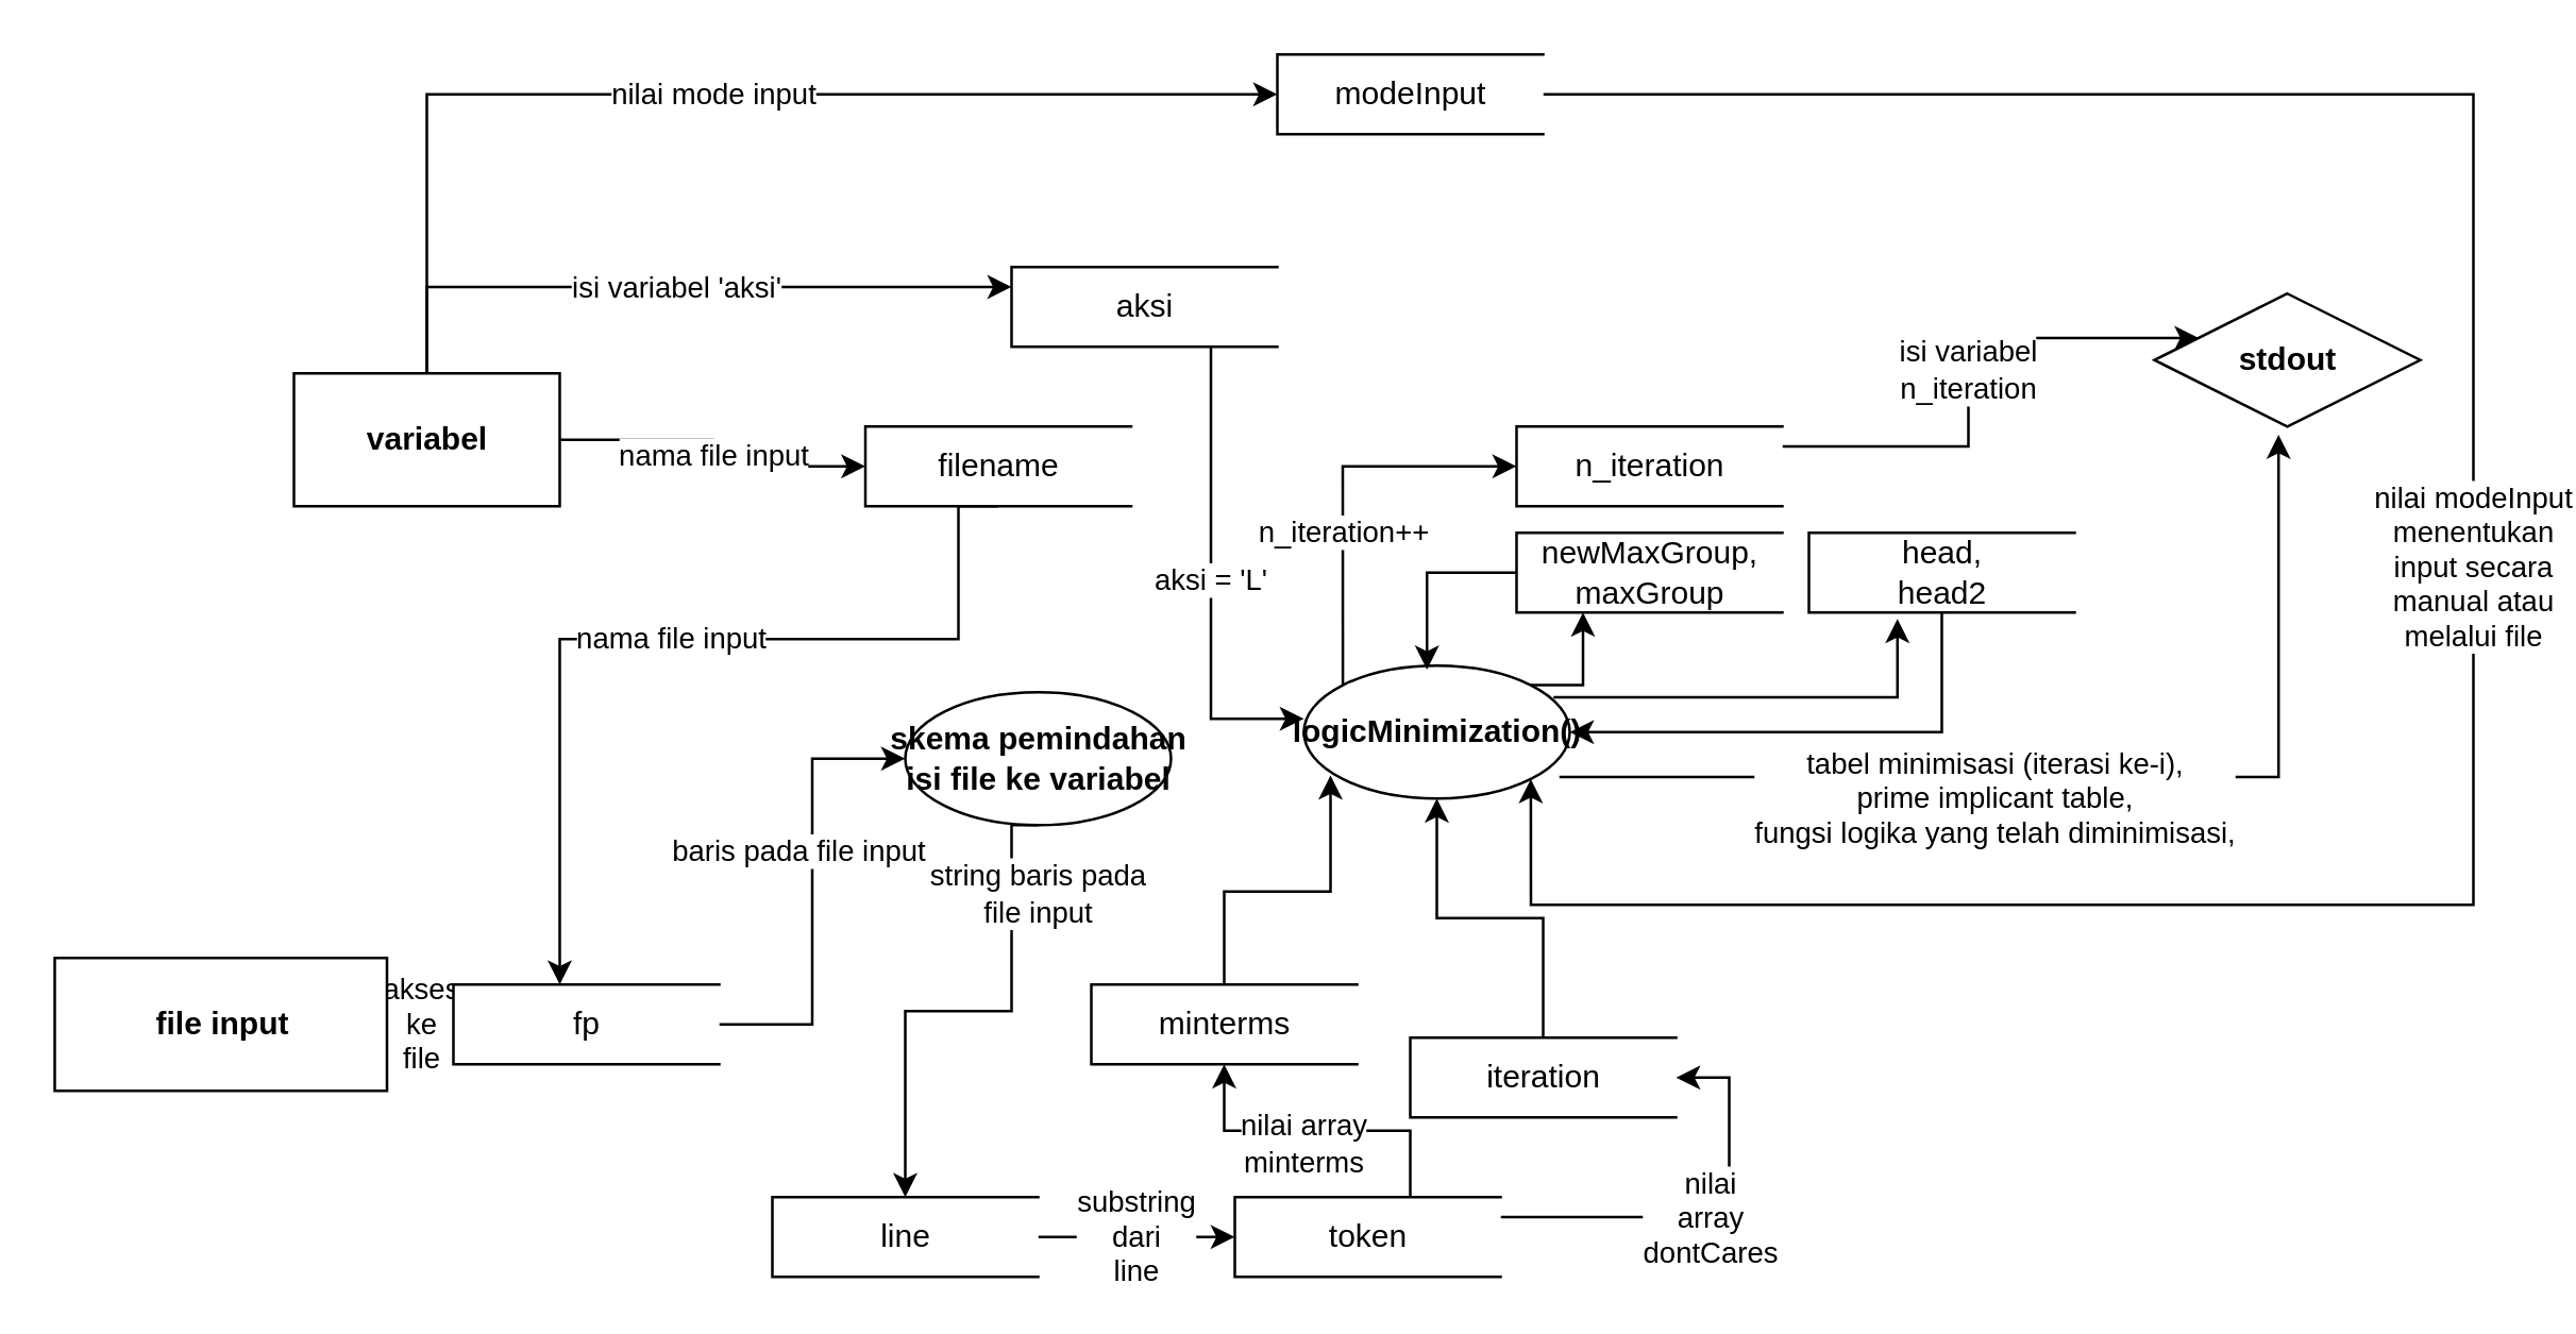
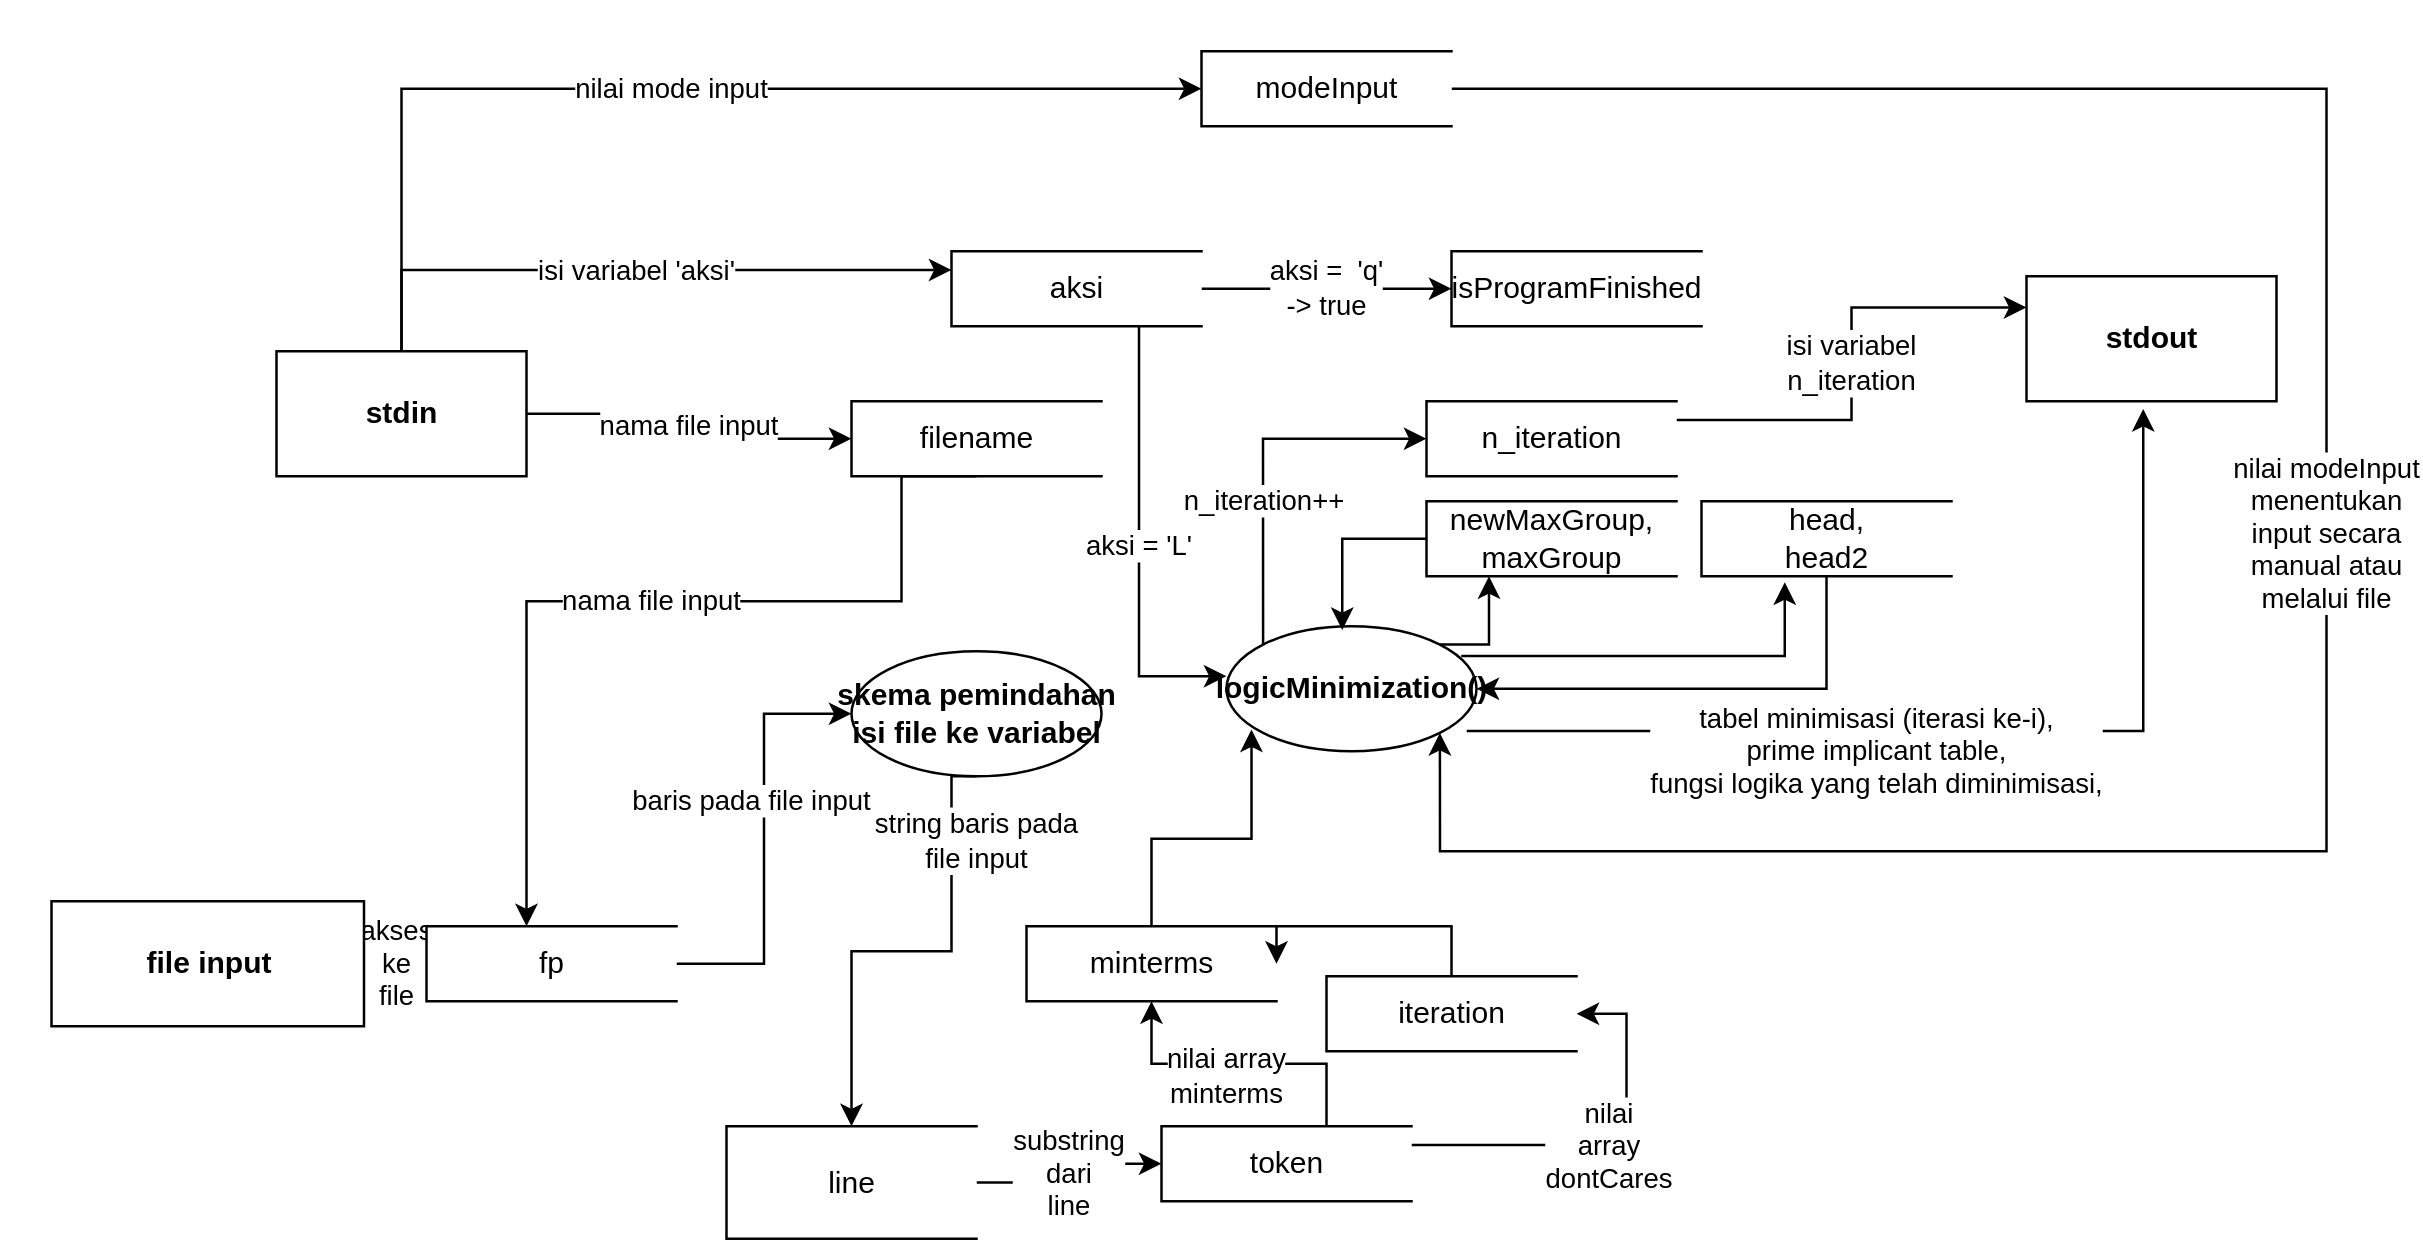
+ <mxCell id="12" value="aksi =&amp;nbsp; 'q'&lt;br&gt;-&amp;gt; true" style="edgeStyle=orthogonalEdgeStyle;rounded=0;orthogonalLoop=1;jettySize=auto;html=1;exitX=1;exitY=0.5;exitDx=0;exitDy=0;entryX=0;entryY=0.5;entryDx=0;entryDy=0;" parent="1" source="14" target="17" edge="1"><mxGeometry relative="1" as="geometry" /></mxCell>
+ <mxCell id="17" value="isProgramFinished" style="html=1;dashed=0;whitespace=wrap;shape=partialRectangle;right=0;" parent="1" vertex="1"><mxGeometry x="580" y="100" width="100" height="30" as="geometry" /></mxCell>
- <mxCell id="6" value="&lt;b&gt;stdout&lt;/b&gt;" style="rhombus;html=1;dashed=0;whitespace=wrap;" parent="1" vertex="1"><mxGeometry x="810" y="110" width="100" height="50" as="geometry" /></mxCell>
+ <mxCell id="6" value="&lt;b&gt;stdout&lt;/b&gt;" style="html=1;dashed=0;whitespace=wrap;" parent="1" vertex="1"><mxGeometry x="810" y="110" width="100" height="50" as="geometry" /></mxCell>
- <mxCell id="5" value="&lt;b&gt;variabel&lt;/b&gt;" style="html=1;dashed=0;whitespace=wrap;" parent="1" vertex="1"><mxGeometry x="110" y="140" width="100" height="50" as="geometry" /></mxCell>
+ <mxCell id="5" value="&lt;b&gt;stdin&lt;/b&gt;" style="html=1;dashed=0;whitespace=wrap;" parent="1" vertex="1"><mxGeometry x="110" y="140" width="100" height="50" as="geometry" /></mxCell>
- <mxCell id="19" value="filename" style="html=1;dashed=0;whitespace=wrap;shape=partialRectangle;right=0;" parent="1" vertex="1"><mxGeometry x="325" y="160" width="100" height="30" as="geometry" /></mxCell>
+ <mxCell id="19" value="filename" style="html=1;dashed=0;whitespace=wrap;shape=partialRectangle;right=0;" parent="1" vertex="1"><mxGeometry x="340" y="160" width="100" height="30" as="geometry" /></mxCell>
- <mxCell id="35" style="edgeStyle=orthogonalEdgeStyle;rounded=0;orthogonalLoop=1;jettySize=auto;html=1;exitX=0.5;exitY=0;exitDx=0;exitDy=0;" parent="1" source="36" target="11" edge="1"><mxGeometry relative="1" as="geometry" /></mxCell>
+ <mxCell id="35" style="edgeStyle=orthogonalEdgeStyle;rounded=0;orthogonalLoop=1;jettySize=auto;html=1;exitX=0.5;exitY=0;exitDx=0;exitDy=0;" parent="1" source="36" target="34" edge="1"><mxGeometry relative="1" as="geometry" /></mxCell>
- <mxCell id="25" value="line" style="html=1;dashed=0;whitespace=wrap;shape=partialRectangle;right=0;" parent="1" vertex="1"><mxGeometry x="290" y="450" width="100" height="30" as="geometry" /></mxCell>
+ <mxCell id="25" value="line" style="html=1;dashed=0;whitespace=wrap;shape=partialRectangle;right=0;" parent="1" vertex="1"><mxGeometry x="290" y="450" width="100" height="45" as="geometry" /></mxCell>
